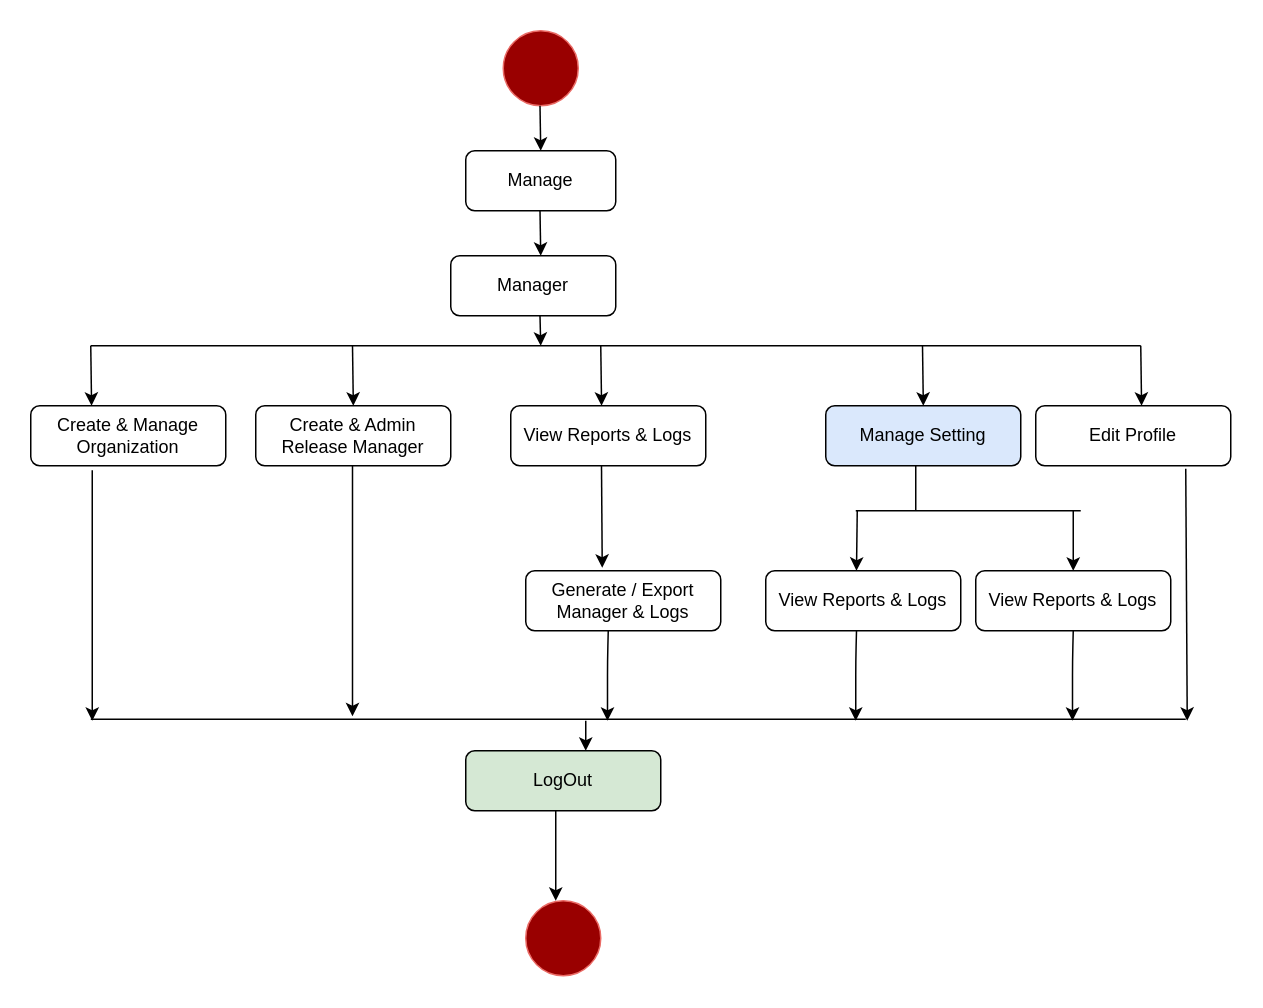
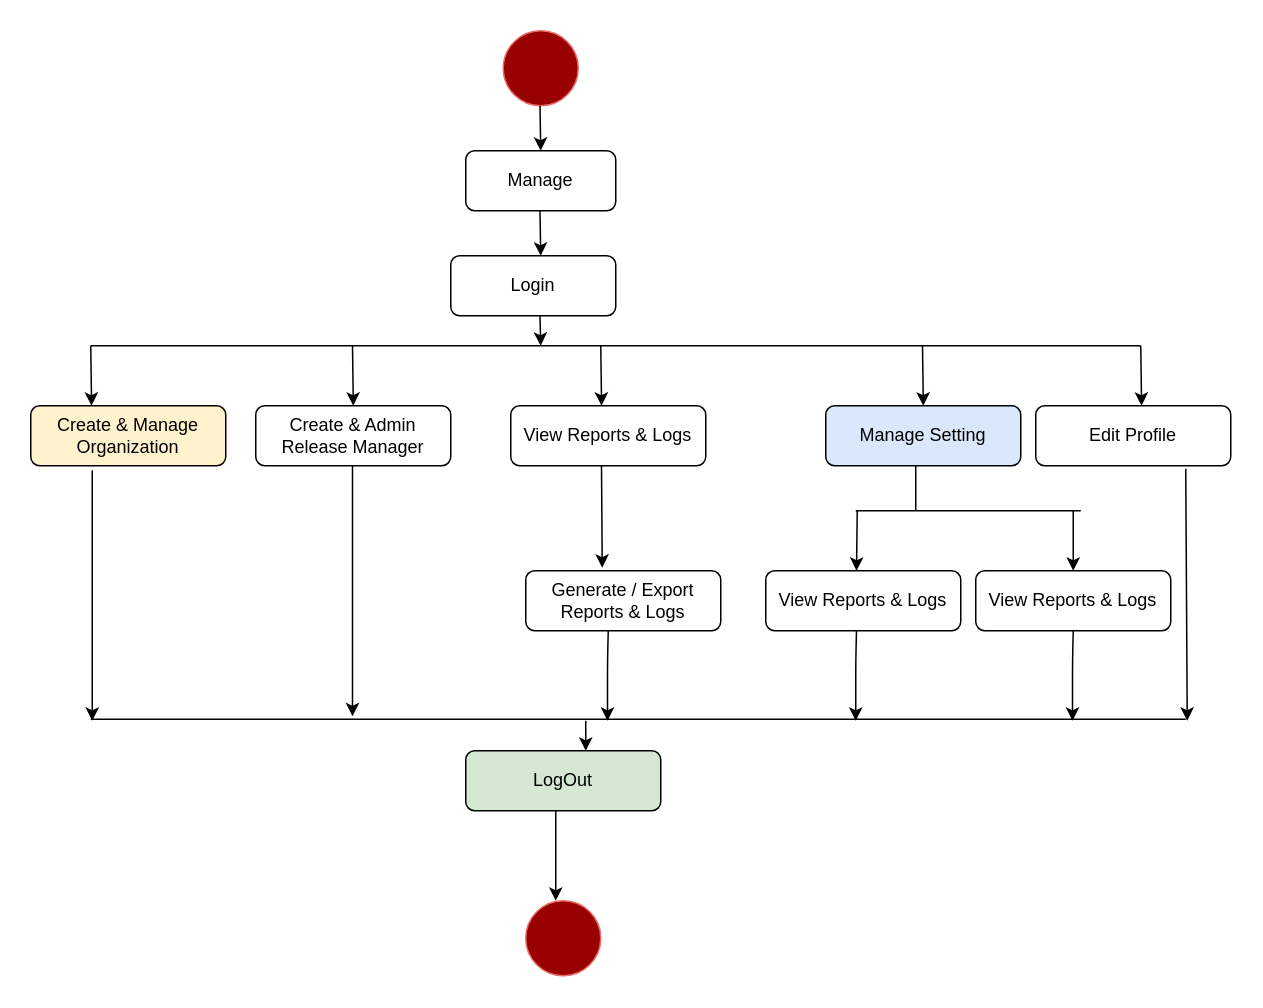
- <mxCell id="3" value="Manager" style="rounded=1;whiteSpace=wrap;html=1;" vertex="1" parent="1"><mxGeometry x="300" y="170" width="110" height="40" as="geometry" /></mxCell>
+ <mxCell id="3" value="Login" style="rounded=1;whiteSpace=wrap;html=1;" vertex="1" parent="1"><mxGeometry x="300" y="170" width="110" height="40" as="geometry" /></mxCell>
- <mxCell id="8" value="Create &amp;amp; Manage Organization" style="rounded=1;whiteSpace=wrap;html=1;" vertex="1" parent="1"><mxGeometry x="20" y="270" width="130" height="40" as="geometry" /></mxCell>
+ <mxCell id="8" value="Create &amp;amp; Manage Organization" style="rounded=1;whiteSpace=wrap;html=1;fillColor=#fff2cc;" vertex="1" parent="1"><mxGeometry x="20" y="270" width="130" height="40" as="geometry" /></mxCell>
- <mxCell id="22" value="Generate / Export Manager &amp;amp; Logs" style="rounded=1;whiteSpace=wrap;html=1;" vertex="1" parent="1"><mxGeometry x="350" y="380" width="130" height="40" as="geometry" /></mxCell>
+ <mxCell id="22" value="Generate / Export Reports &amp;amp; Logs" style="rounded=1;whiteSpace=wrap;html=1;" vertex="1" parent="1"><mxGeometry x="350" y="380" width="130" height="40" as="geometry" /></mxCell>
